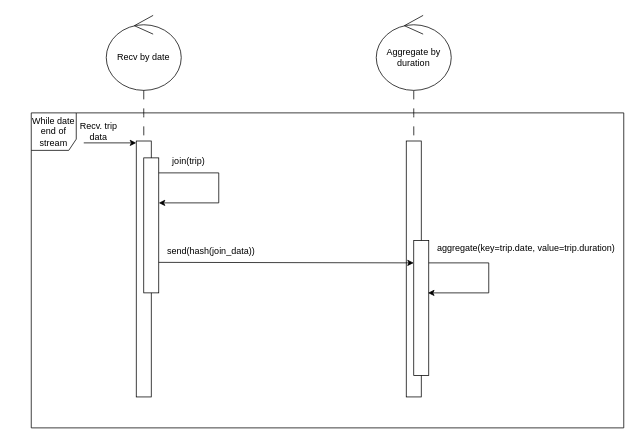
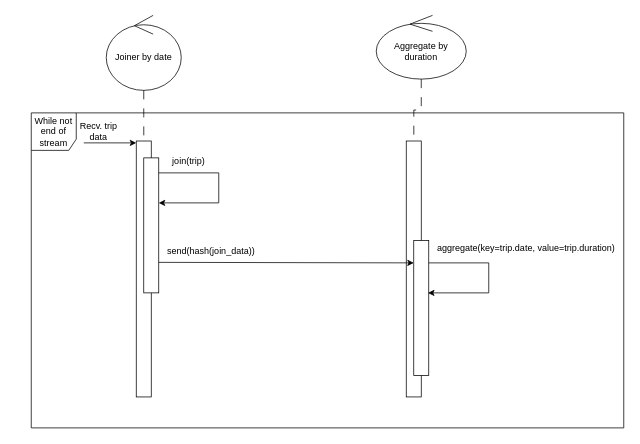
- <mxCell id="13" value="Aggregate by duration" style="ellipse;shape=umlControl;whiteSpace=wrap;html=1;" vertex="1" parent="1"><mxGeometry x="501" y="20" width="100" height="100" as="geometry" /></mxCell>
+ <mxCell id="13" value="Aggregate by duration" style="ellipse;shape=umlControl;whiteSpace=wrap;html=1;" vertex="1" parent="1"><mxGeometry x="501" y="20" width="120" height="85" as="geometry" /></mxCell>
- <mxCell id="2" value="Recv by date" style="ellipse;shape=umlControl;whiteSpace=wrap;html=1;" vertex="1" parent="1"><mxGeometry x="141" y="20" width="100" height="100" as="geometry" /></mxCell>
+ <mxCell id="2" value="Joiner by date" style="ellipse;shape=umlControl;whiteSpace=wrap;html=1;" vertex="1" parent="1"><mxGeometry x="141" y="20" width="100" height="100" as="geometry" /></mxCell>
- <mxCell id="22" value="While date end of stream" style="shape=umlFrame;whiteSpace=wrap;html=1;pointerEvents=0;width=60;height=50;" vertex="1" parent="1"><mxGeometry x="41" y="150" width="790" height="420" as="geometry" /></mxCell>
+ <mxCell id="22" value="While not end of stream" style="shape=umlFrame;whiteSpace=wrap;html=1;pointerEvents=0;width=60;height=50;" vertex="1" parent="1"><mxGeometry x="41" y="150" width="790" height="420" as="geometry" /></mxCell>
